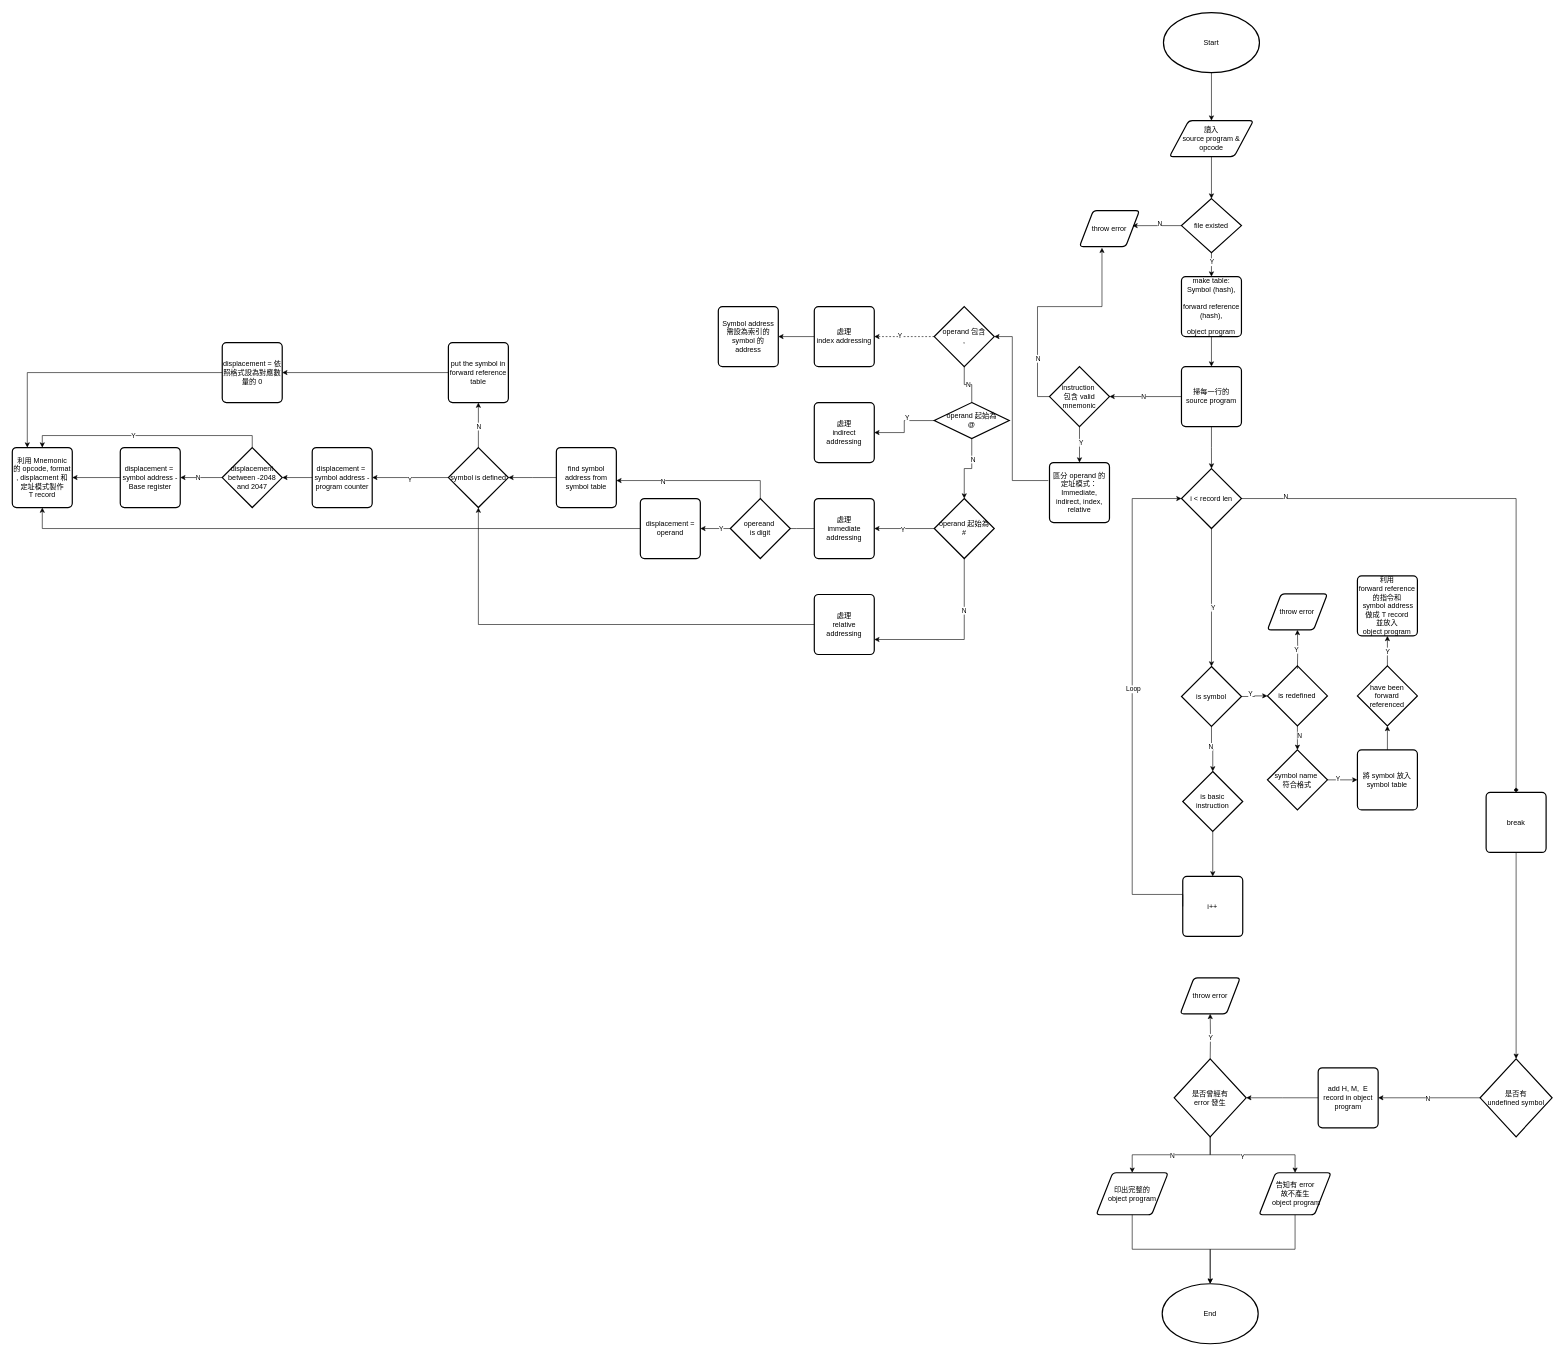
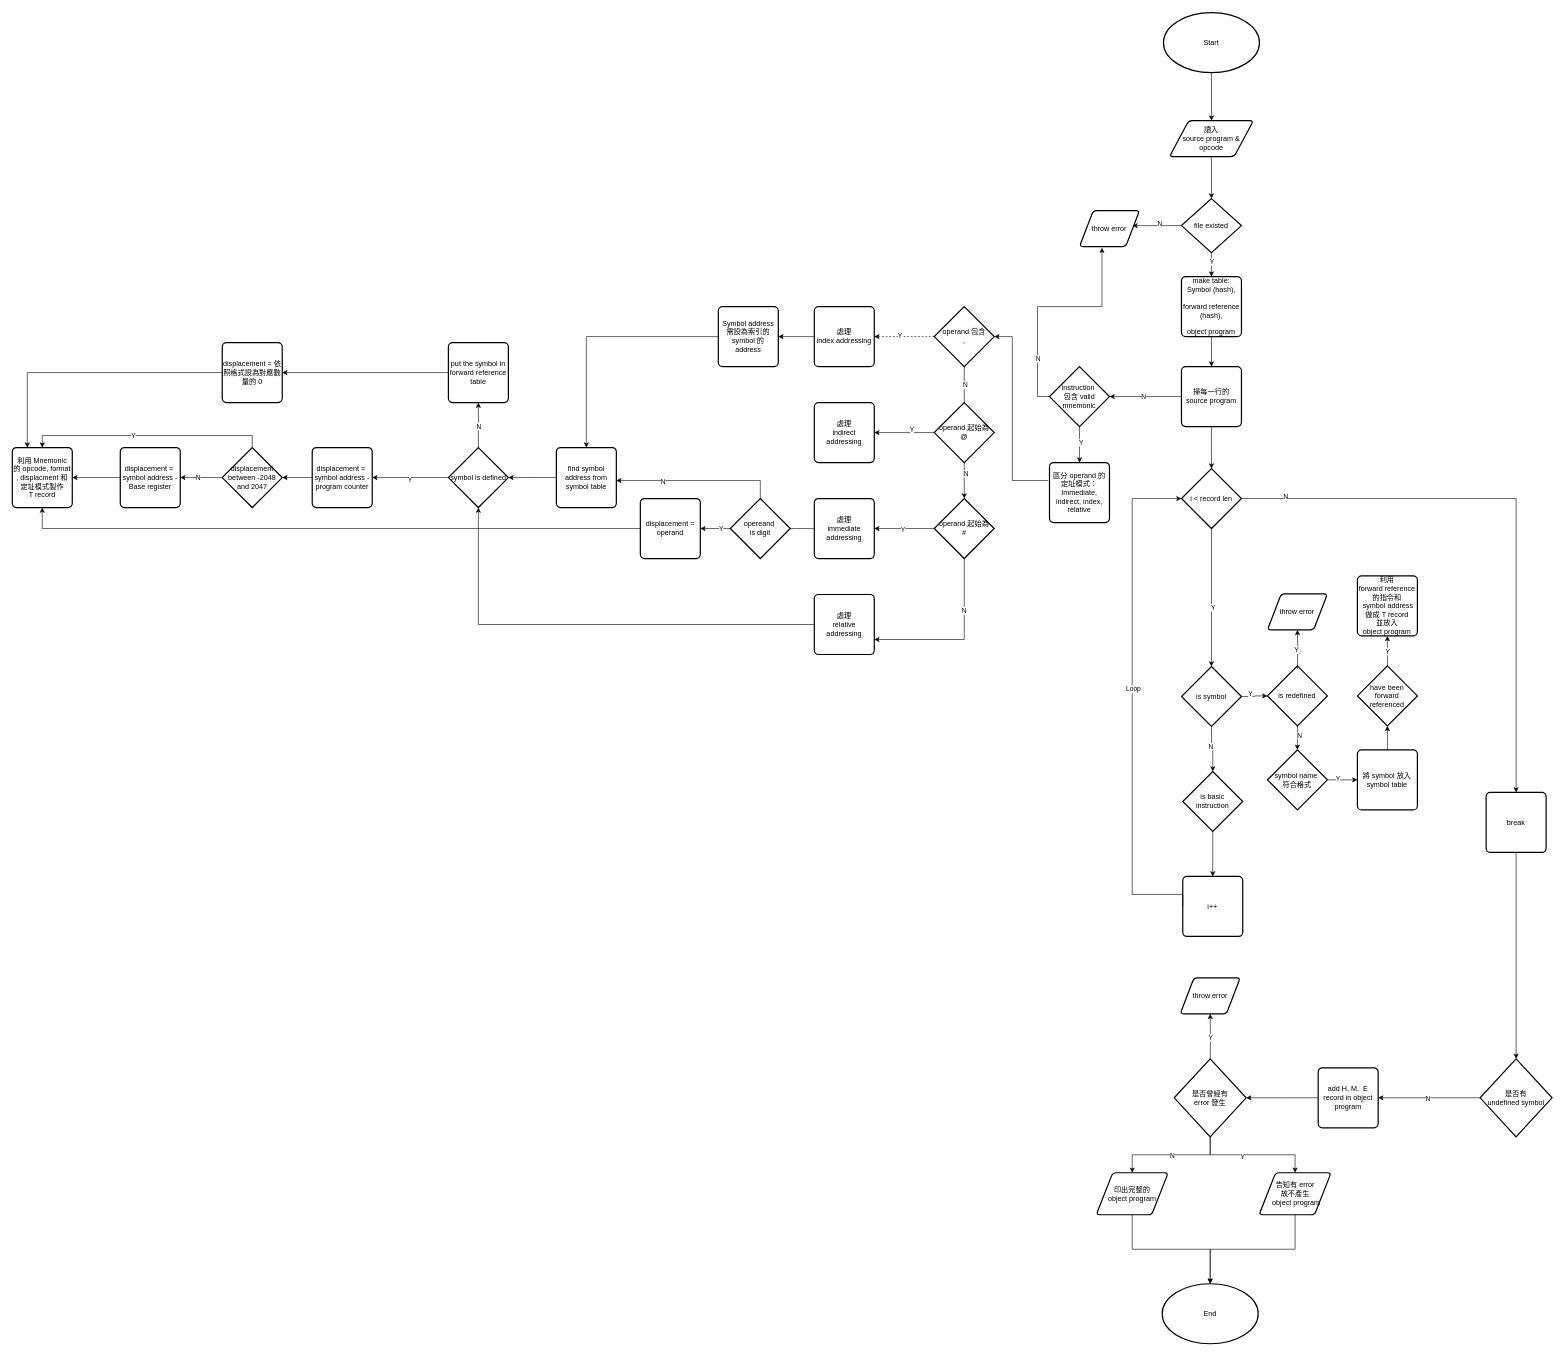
+ <mxCell id="92" style="edgeStyle=orthogonalEdgeStyle;rounded=0;orthogonalLoop=1;jettySize=auto;html=1;exitX=0;exitY=0.5;exitDx=0;exitDy=0;entryX=0.5;entryY=0;entryDx=0;entryDy=0;" edge="1" parent="1" source="93" target="119"><mxGeometry relative="1" as="geometry"><mxPoint x="977" y="740" as="targetPoint" /></mxGeometry></mxCell>
- <mxCell id="77" value="operand 起始為&lt;br&gt;@" style="strokeWidth=2;html=1;shape=mxgraph.flowchart.decision;whiteSpace=wrap;" vertex="1" parent="1"><mxGeometry x="1557" y="670" width="125" height="60" as="geometry" /></mxCell>
+ <mxCell id="77" value="operand 起始為&lt;br&gt;@" style="strokeWidth=2;html=1;shape=mxgraph.flowchart.decision;whiteSpace=wrap;" vertex="1" parent="1"><mxGeometry x="1557" y="670" width="100" height="100" as="geometry" /></mxCell>
- <mxCell id="33" style="edgeStyle=orthogonalEdgeStyle;rounded=0;orthogonalLoop=1;jettySize=auto;html=1;exitX=1;exitY=0.5;exitDx=0;exitDy=0;exitPerimeter=0;entryX=0.5;entryY=0;entryDx=0;entryDy=0;endArrow=diamond;" parent="1" source="35" target="40" edge="1"><mxGeometry relative="1" as="geometry"><Array as="points"><mxPoint x="2527" y="830" /></Array></mxGeometry></mxCell>
+ <mxCell id="33" style="edgeStyle=orthogonalEdgeStyle;rounded=0;orthogonalLoop=1;jettySize=auto;html=1;exitX=1;exitY=0.5;exitDx=0;exitDy=0;exitPerimeter=0;entryX=0.5;entryY=0;entryDx=0;entryDy=0;" parent="1" source="35" target="40" edge="1"><mxGeometry relative="1" as="geometry"><Array as="points"><mxPoint x="2527" y="830" /></Array></mxGeometry></mxCell>
